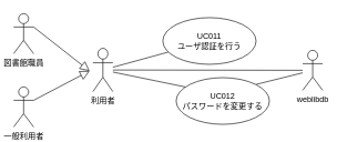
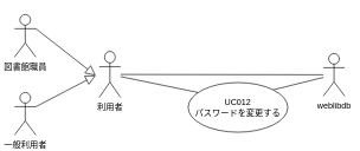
- <mxCell id="5" value="UC011&lt;br&gt;ユーザ認証を行う" style="ellipse;whiteSpace=wrap;html=1;shadow=0;sketch=0;gradientColor=#ffffff;" vertex="1" parent="1"><mxGeometry x="244" y="26" width="140" height="70" as="geometry" /></mxCell>
- <mxCell id="2" value="" style="edgeStyle=none;rounded=0;orthogonalLoop=1;jettySize=auto;html=1;endArrow=none;endFill=0;" edge="1" parent="1" source="4" target="5"><mxGeometry relative="1" as="geometry" /></mxCell>
